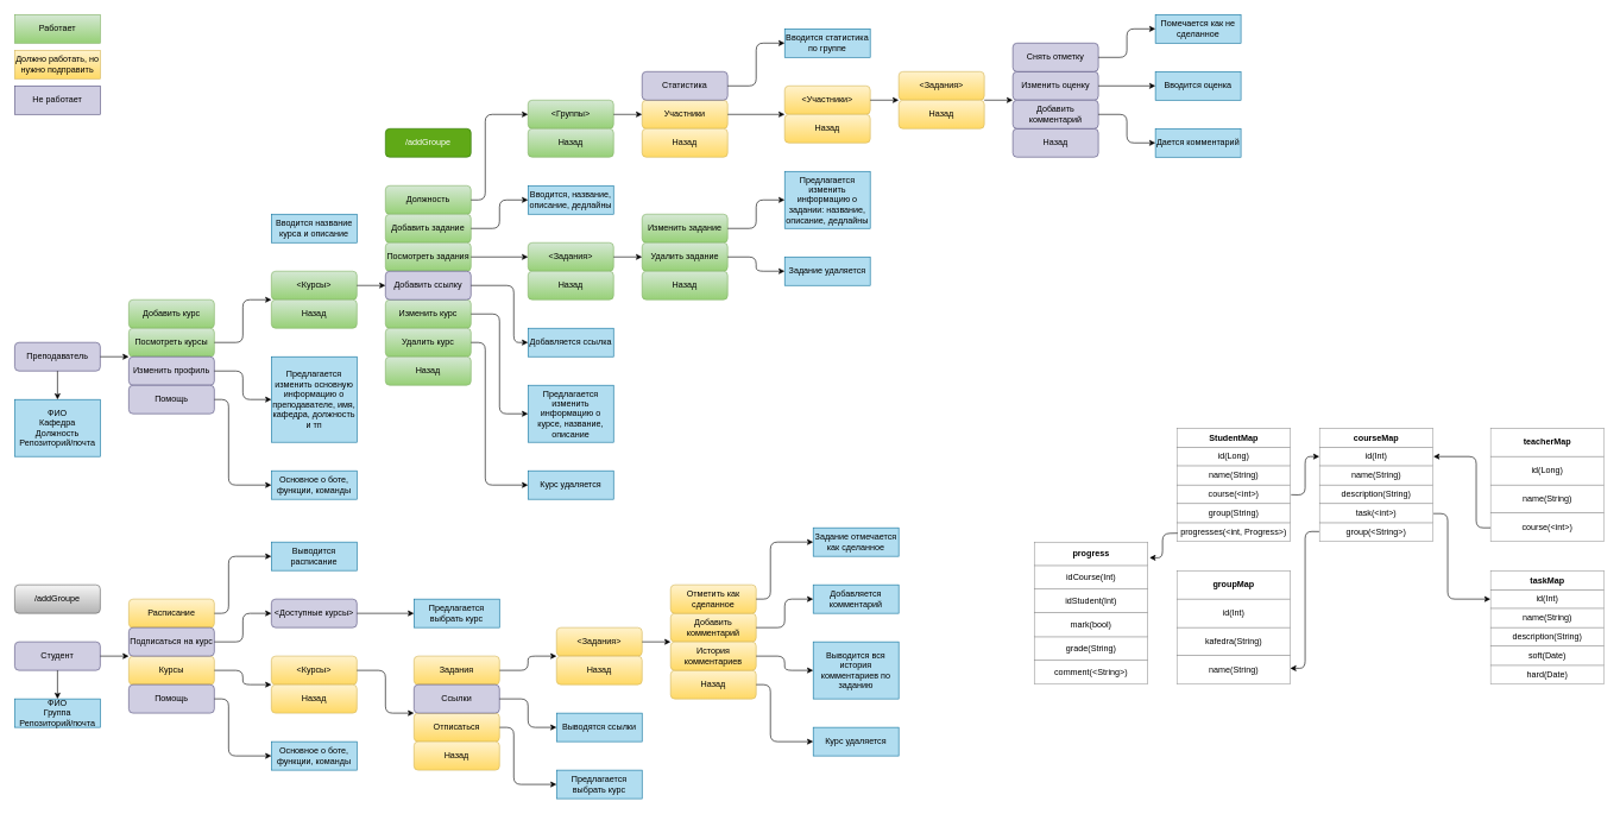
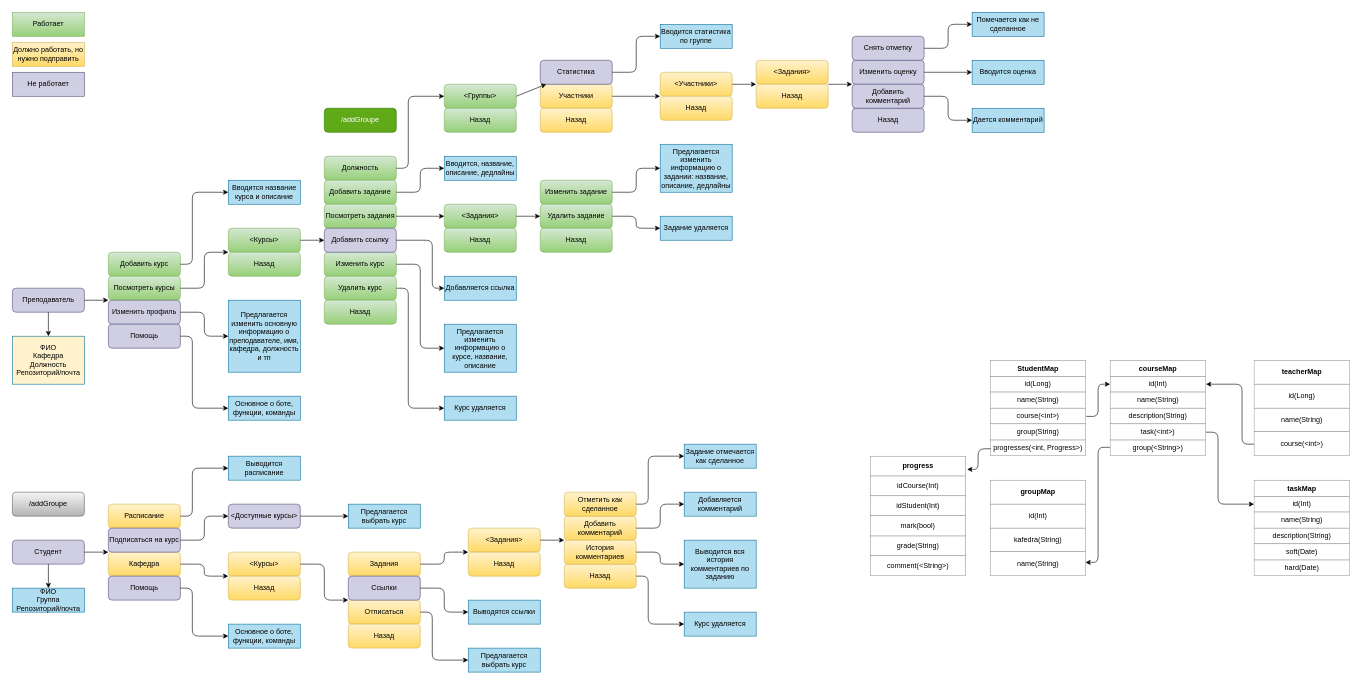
- <mxCell id="44" value="" style="endArrow=classic;html=1;exitX=1;exitY=0.5;exitDx=0;exitDy=0;entryX=0;entryY=0.5;entryDx=0;entryDy=0;" parent="1" source="23" target="31" edge="1"><mxGeometry width="50" height="50" relative="1" as="geometry"><mxPoint x="1100" y="380" as="sourcePoint" /><mxPoint x="1150" y="330" as="targetPoint" /></mxGeometry></mxCell>
+ <mxCell id="44" value="" style="endArrow=classic;html=1;exitX=1;exitY=0.5;exitDx=0;exitDy=0;" parent="1" source="23" target="33" edge="1"><mxGeometry width="50" height="50" relative="1" as="geometry"><mxPoint x="1100" y="380" as="sourcePoint" /><mxPoint x="1150" y="330" as="targetPoint" /></mxGeometry></mxCell>
+ <mxCell id="19" value="" style="endArrow=classic;html=1;exitX=1;exitY=0.5;exitDx=0;exitDy=0;entryX=0;entryY=0.5;entryDx=0;entryDy=0;" parent="1" source="3" target="15" edge="1"><mxGeometry width="50" height="50" relative="1" as="geometry"><mxPoint x="410" y="490" as="sourcePoint" /><mxPoint x="460" y="440" as="targetPoint" /><Array as="points"><mxPoint x="320" y="440" /><mxPoint x="320" y="320" /></Array></mxGeometry></mxCell>
- <mxCell id="65" value="ФИО&lt;br&gt;Кафедра&lt;br&gt;Должность&lt;br&gt;Репозиторий/почта" style="rounded=0;whiteSpace=wrap;html=1;fillColor=#b1ddf0;strokeColor=#10739e;" parent="1" vertex="1"><mxGeometry x="20" y="560" width="120" height="80" as="geometry" /></mxCell>
+ <mxCell id="65" value="ФИО&lt;br&gt;Кафедра&lt;br&gt;Должность&lt;br&gt;Репозиторий/почта" style="rounded=0;whiteSpace=wrap;html=1;fillColor=#fff2cc;strokeColor=#10739e;" parent="1" vertex="1"><mxGeometry x="20" y="560" width="120" height="80" as="geometry" /></mxCell>
- <mxCell id="70" value="Курсы" style="rounded=1;whiteSpace=wrap;html=1;fillColor=#fff2cc;strokeColor=#d6b656;gradientColor=#ffd966;" parent="1" vertex="1"><mxGeometry x="180" y="920" width="120" height="40" as="geometry" /></mxCell>
+ <mxCell id="70" value="Кафедра" style="rounded=1;whiteSpace=wrap;html=1;fillColor=#fff2cc;strokeColor=#d6b656;gradientColor=#ffd966;" parent="1" vertex="1"><mxGeometry x="180" y="920" width="120" height="40" as="geometry" /></mxCell>
